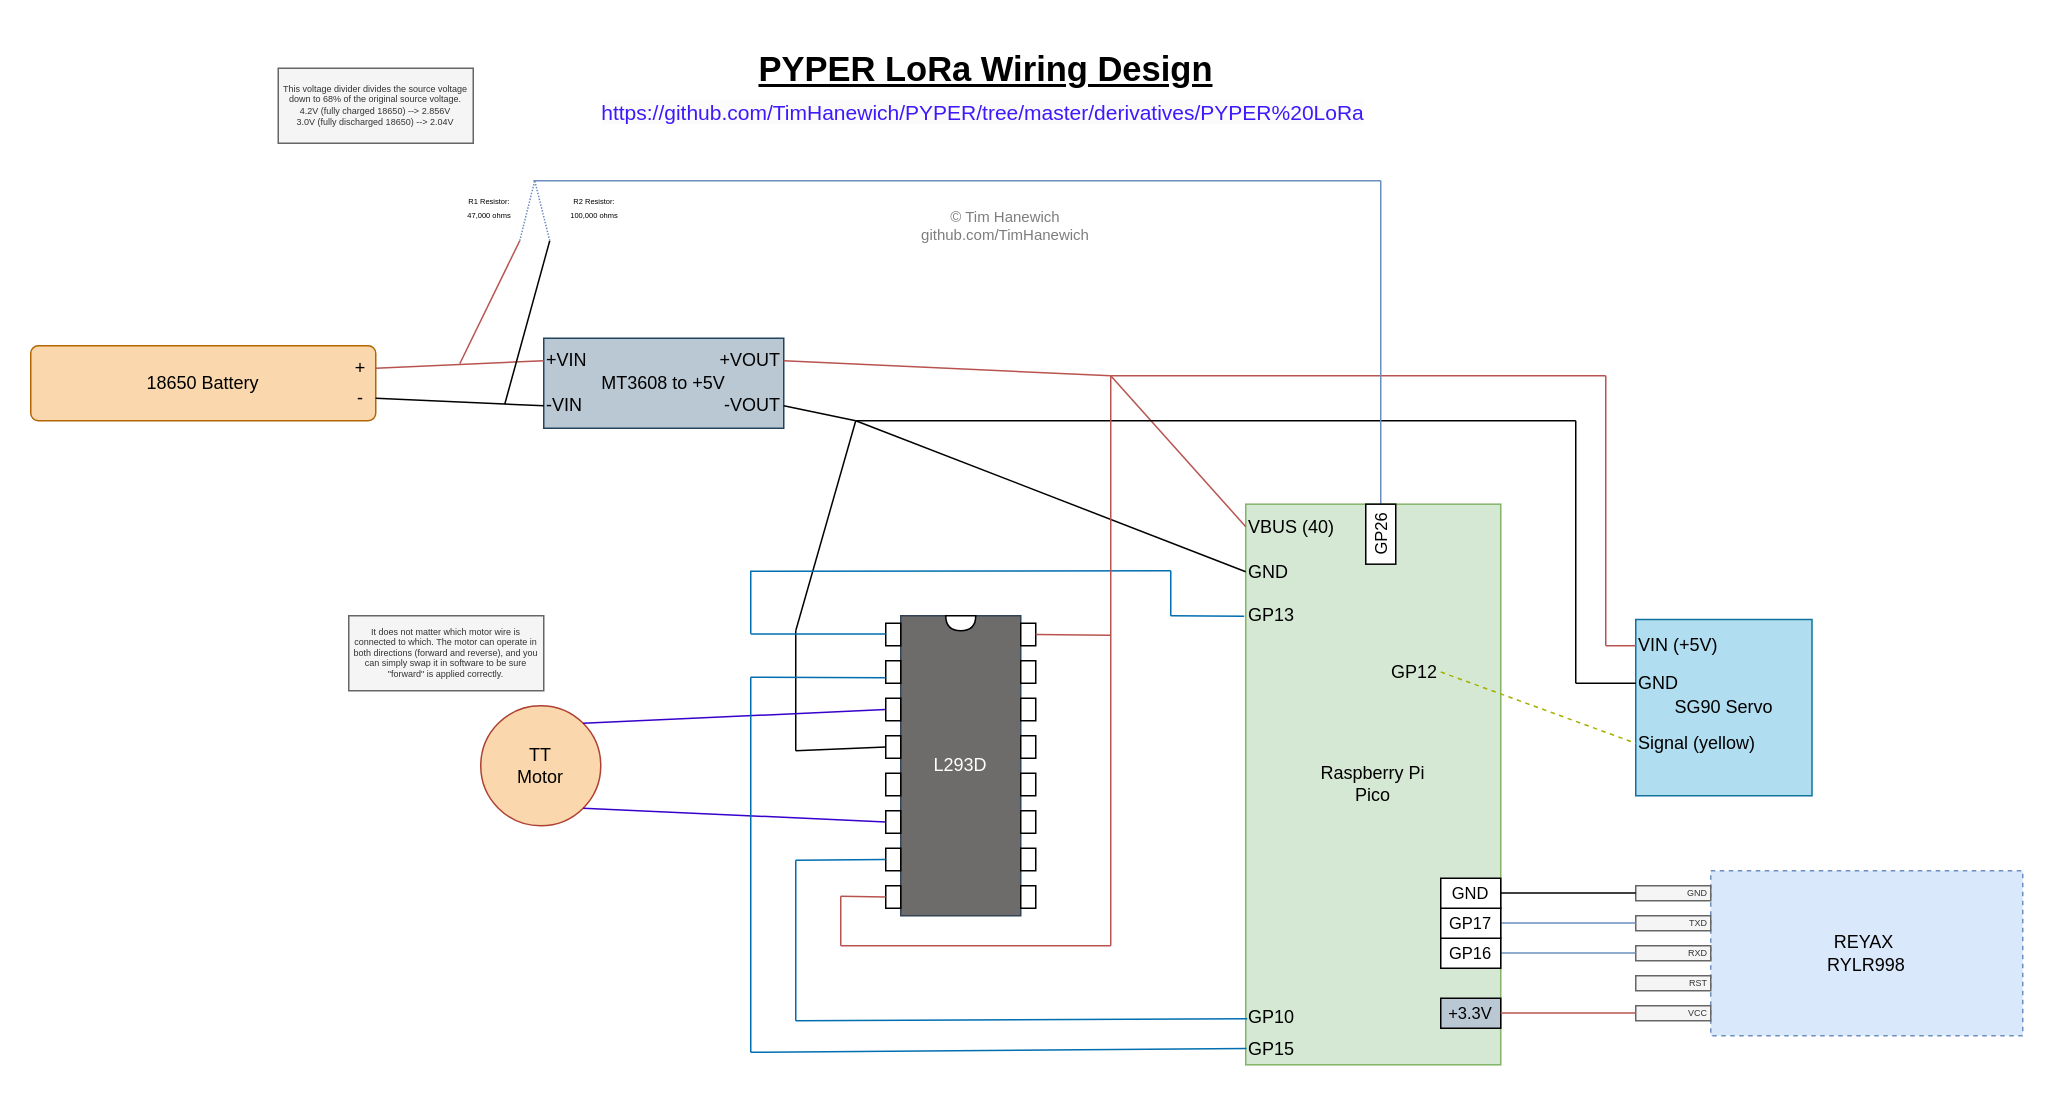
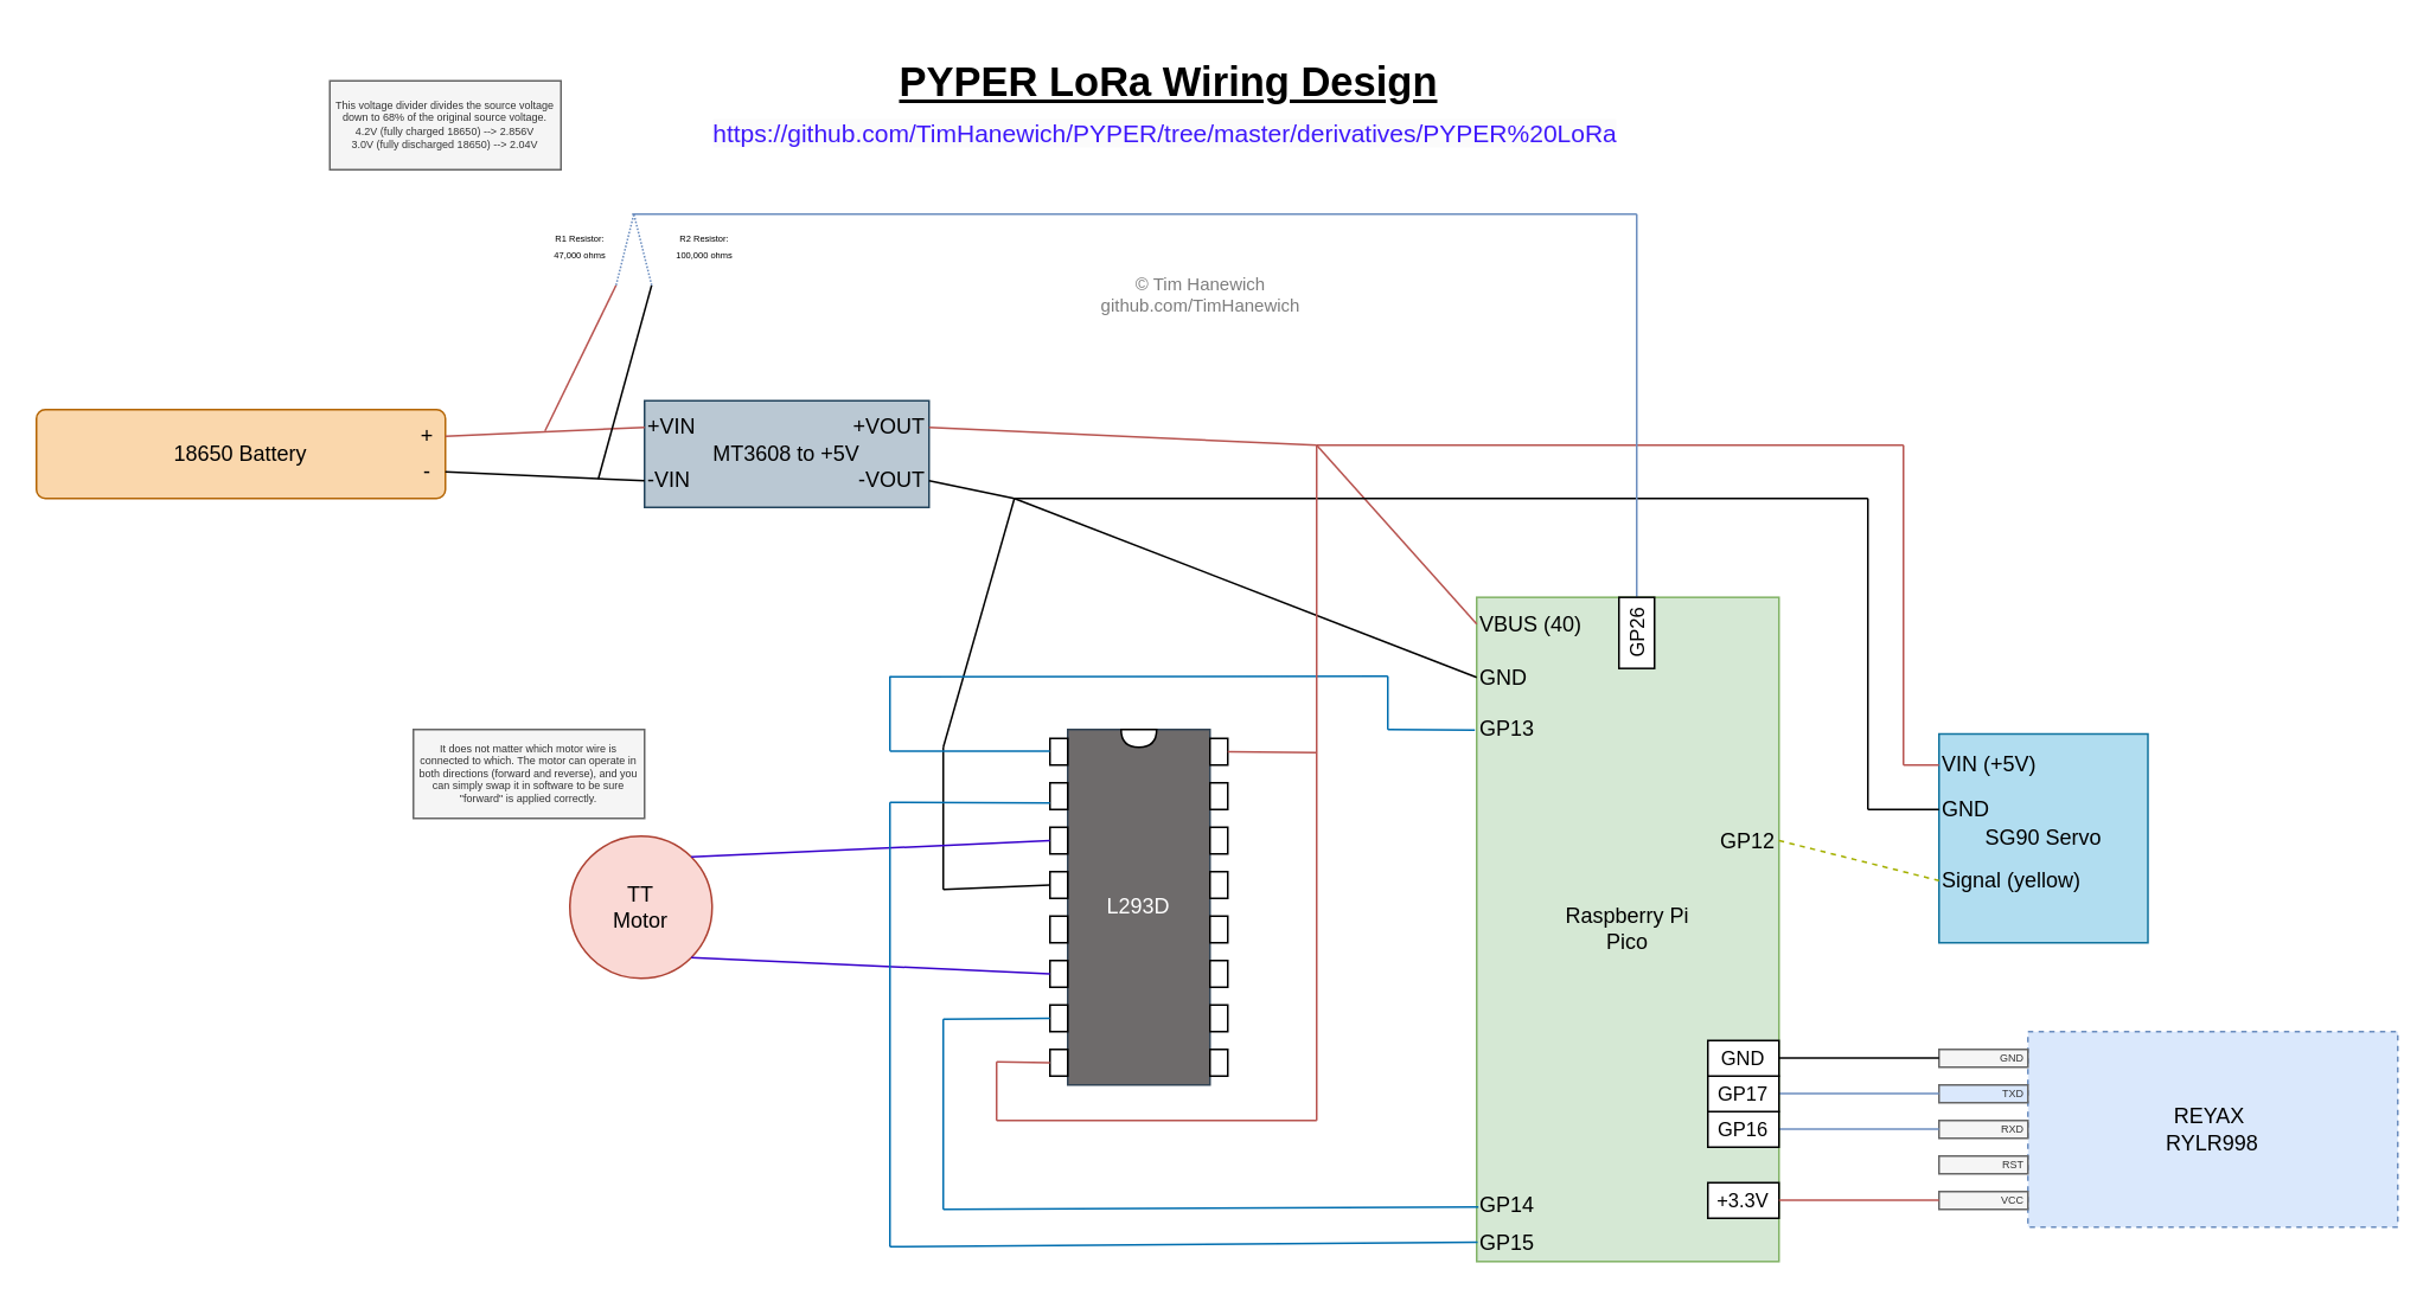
- <mxCell id="74" value="© Tim Hanewich&lt;br style=&quot;font-size: 10px;&quot;&gt;github.com/TimHanewich" style="text;html=1;strokeColor=none;fillColor=none;align=center;verticalAlign=middle;whiteSpace=wrap;rounded=0;fontSize=10;fontColor=#7D7D7D;" parent="1" vertex="1"><mxGeometry x="585" y="135" width="170" height="30" as="geometry" /></mxCell>
+ <mxCell id="74" value="© Tim Hanewich&lt;br style=&quot;font-size: 10px;&quot;&gt;github.com/TimHanewich" style="text;html=1;strokeColor=none;fillColor=none;align=center;verticalAlign=middle;whiteSpace=wrap;rounded=0;fontSize=10;fontColor=#7D7D7D;" parent="1" vertex="1"><mxGeometry x="590" y="150" width="170" height="30" as="geometry" /></mxCell>
- <mxCell id="67" value="GP12" style="text;html=1;strokeColor=none;fillColor=none;align=right;verticalAlign=middle;whiteSpace=wrap;rounded=0;" parent="1" vertex="1"><mxGeometry x="880" y="432.5" width="80" height="30" as="geometry" /></mxCell>
+ <mxCell id="67" value="GP12" style="text;html=1;strokeColor=none;fillColor=none;align=right;verticalAlign=middle;whiteSpace=wrap;rounded=0;" parent="1" vertex="1"><mxGeometry x="920" y="457.5" width="80" height="30" as="geometry" /></mxCell>
- <mxCell id="41" value="TT&lt;br&gt;Motor" style="ellipse;whiteSpace=wrap;html=1;aspect=fixed;fillColor=#fad7ac;strokeColor=#ae4132;" parent="1" vertex="1"><mxGeometry x="320" y="470" width="80" height="80" as="geometry" /></mxCell>
+ <mxCell id="41" value="TT&lt;br&gt;Motor" style="ellipse;whiteSpace=wrap;html=1;aspect=fixed;fillColor=#fad9d5;strokeColor=#ae4132;" parent="1" vertex="1"><mxGeometry x="320" y="470" width="80" height="80" as="geometry" /></mxCell>
- <mxCell id="86" value="TXD" style="rounded=0;whiteSpace=wrap;html=1;fillColor=#f5f5f5;fontColor=#333333;strokeColor=#666666;fontSize=6;align=right;" parent="1" vertex="1"><mxGeometry x="1090" y="610" width="50" height="10" as="geometry" /></mxCell>
+ <mxCell id="86" value="TXD" style="rounded=0;whiteSpace=wrap;html=1;fillColor=#dae8fc;fontColor=#333333;strokeColor=#666666;fontSize=6;align=right;" parent="1" vertex="1"><mxGeometry x="1090" y="610" width="50" height="10" as="geometry" /></mxCell>
- <mxCell id="83" value="&lt;font style=&quot;font-size: 11px;&quot;&gt;+3.3V&lt;/font&gt;" style="rounded=0;whiteSpace=wrap;html=1;rotation=0;fontSize=11;fillColor=#bac8d3;" parent="1" vertex="1"><mxGeometry x="960" y="665" width="40" height="20" as="geometry" /></mxCell>
+ <mxCell id="83" value="&lt;font style=&quot;font-size: 11px;&quot;&gt;+3.3V&lt;/font&gt;" style="rounded=0;whiteSpace=wrap;html=1;rotation=0;fontSize=11;" parent="1" vertex="1"><mxGeometry x="960" y="665" width="40" height="20" as="geometry" /></mxCell>
- <mxCell id="50" value="GP10" style="text;html=1;strokeColor=none;fillColor=none;align=left;verticalAlign=middle;whiteSpace=wrap;rounded=0;" parent="1" vertex="1"><mxGeometry x="830" y="663" width="80" height="30" as="geometry" /></mxCell>
+ <mxCell id="50" value="GP14" style="text;html=1;strokeColor=none;fillColor=none;align=left;verticalAlign=middle;whiteSpace=wrap;rounded=0;" parent="1" vertex="1"><mxGeometry x="830" y="663" width="80" height="30" as="geometry" /></mxCell>
